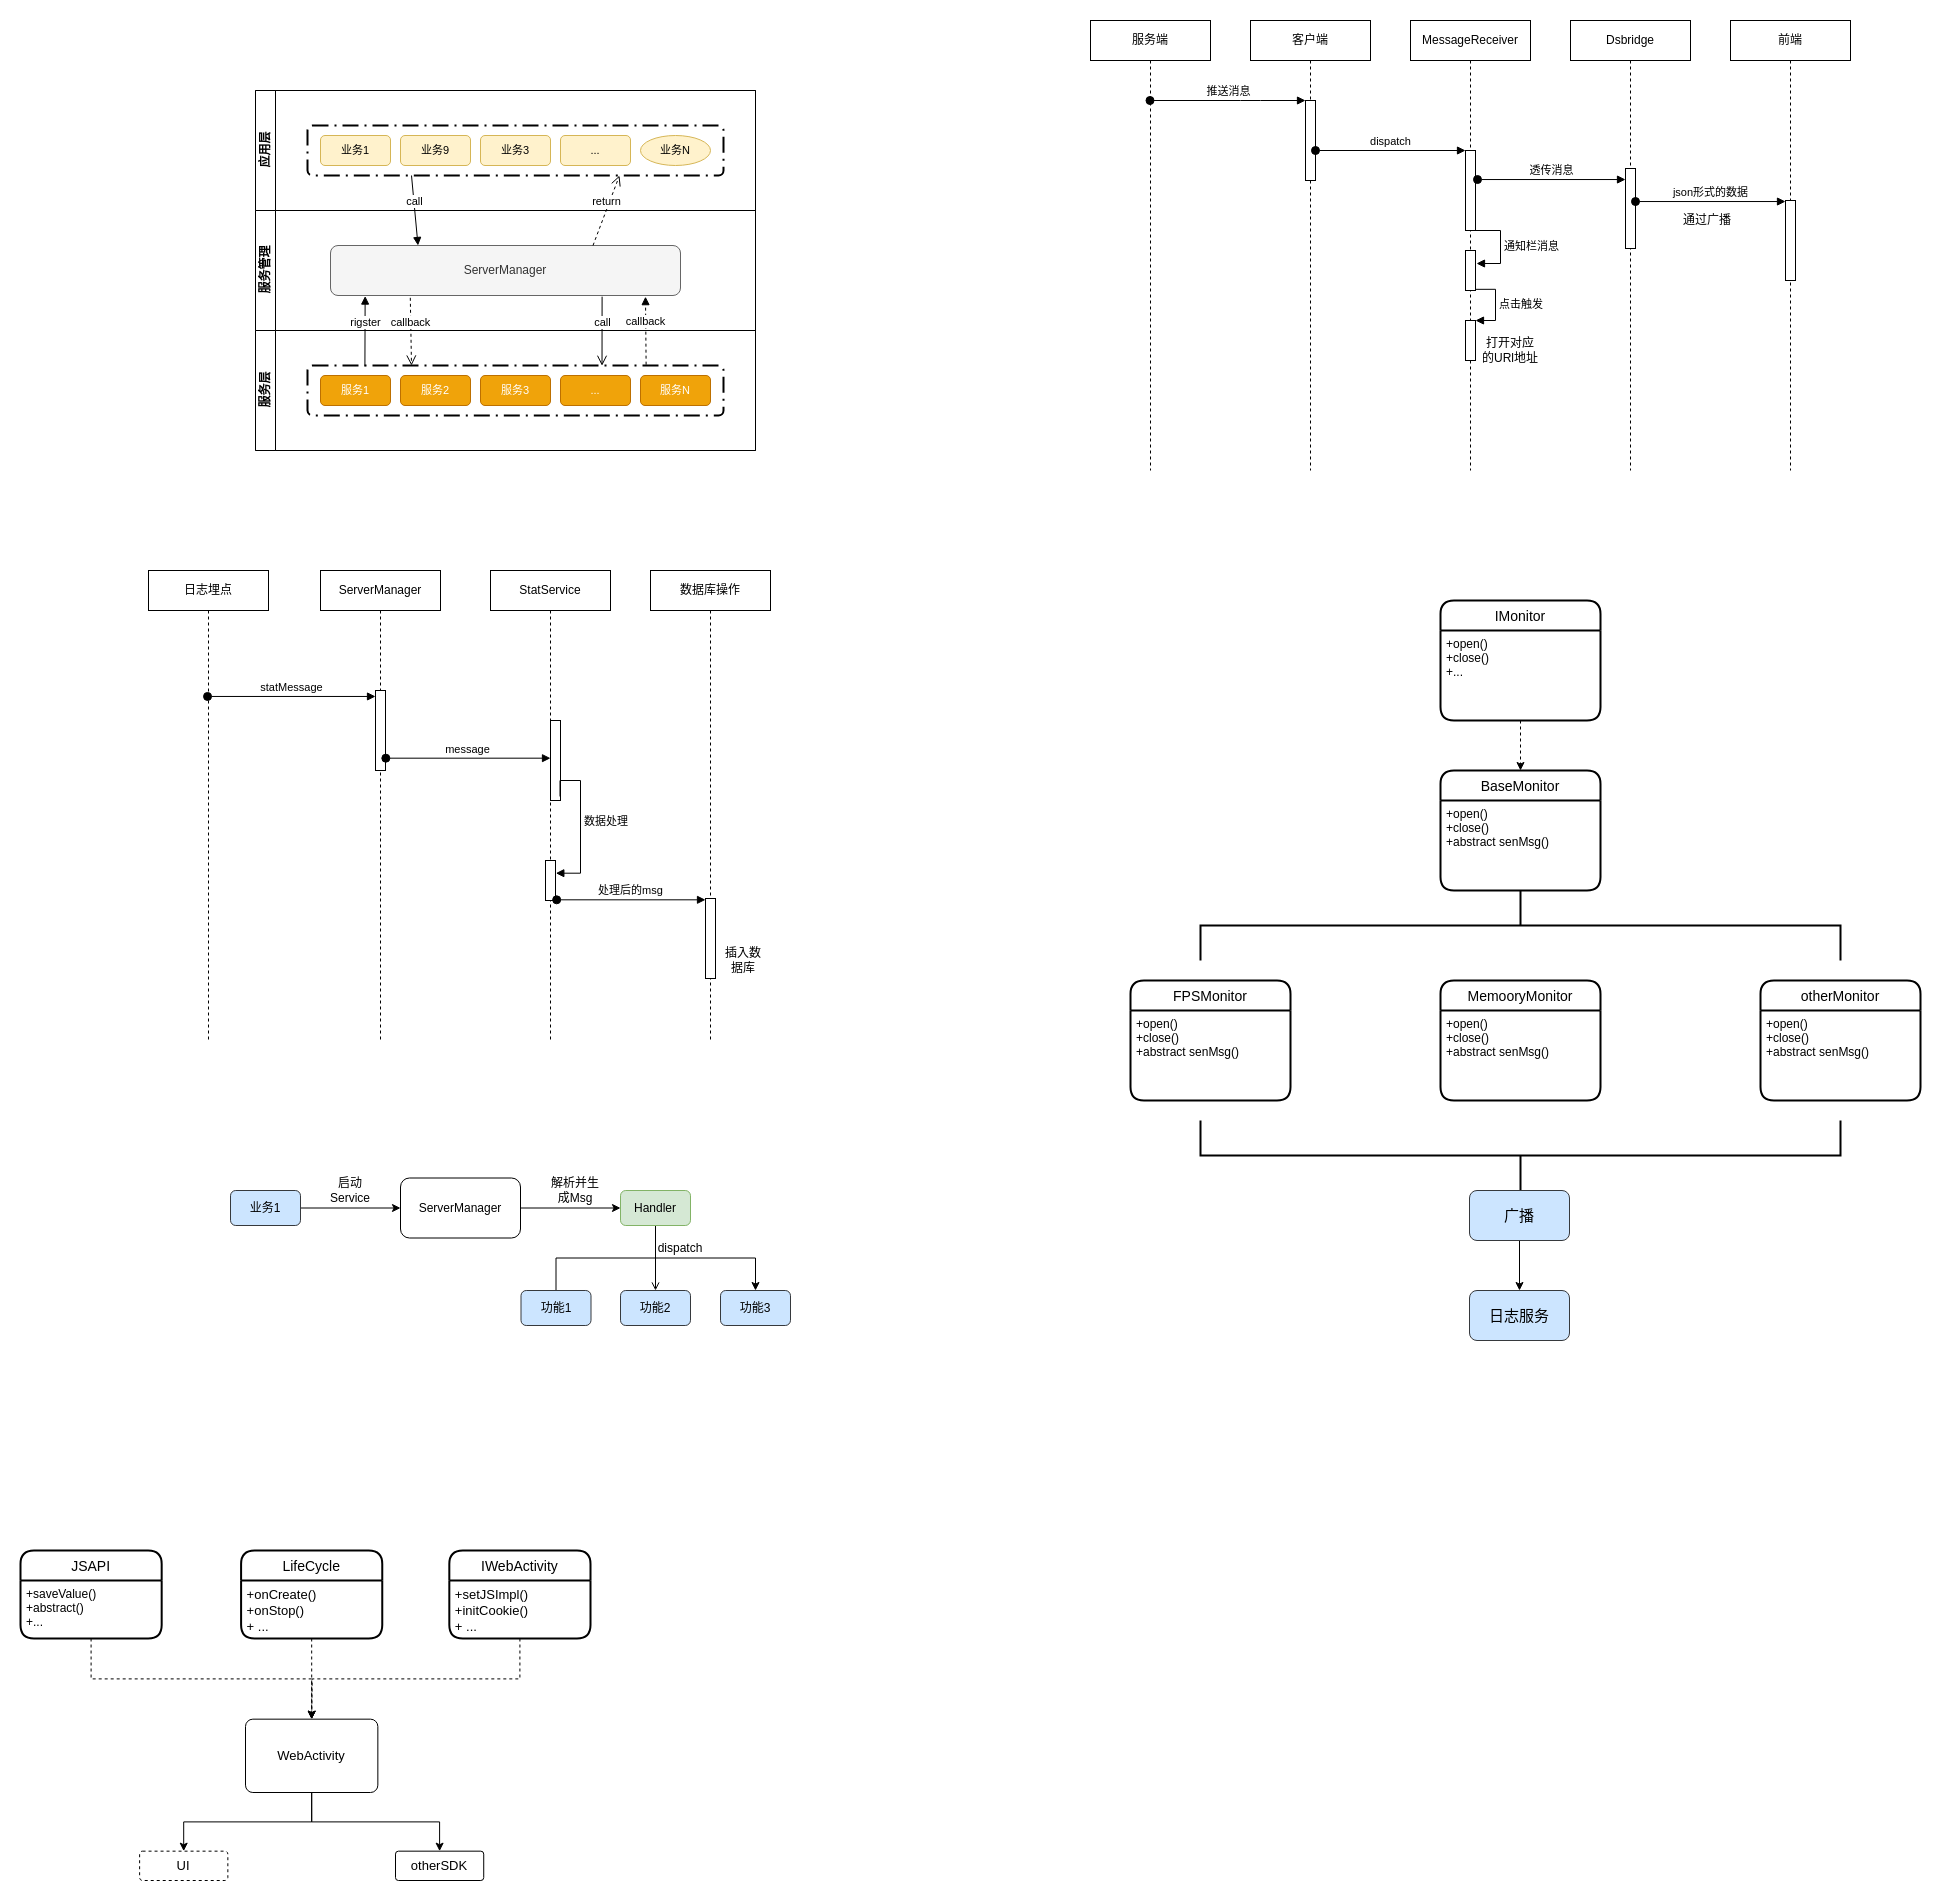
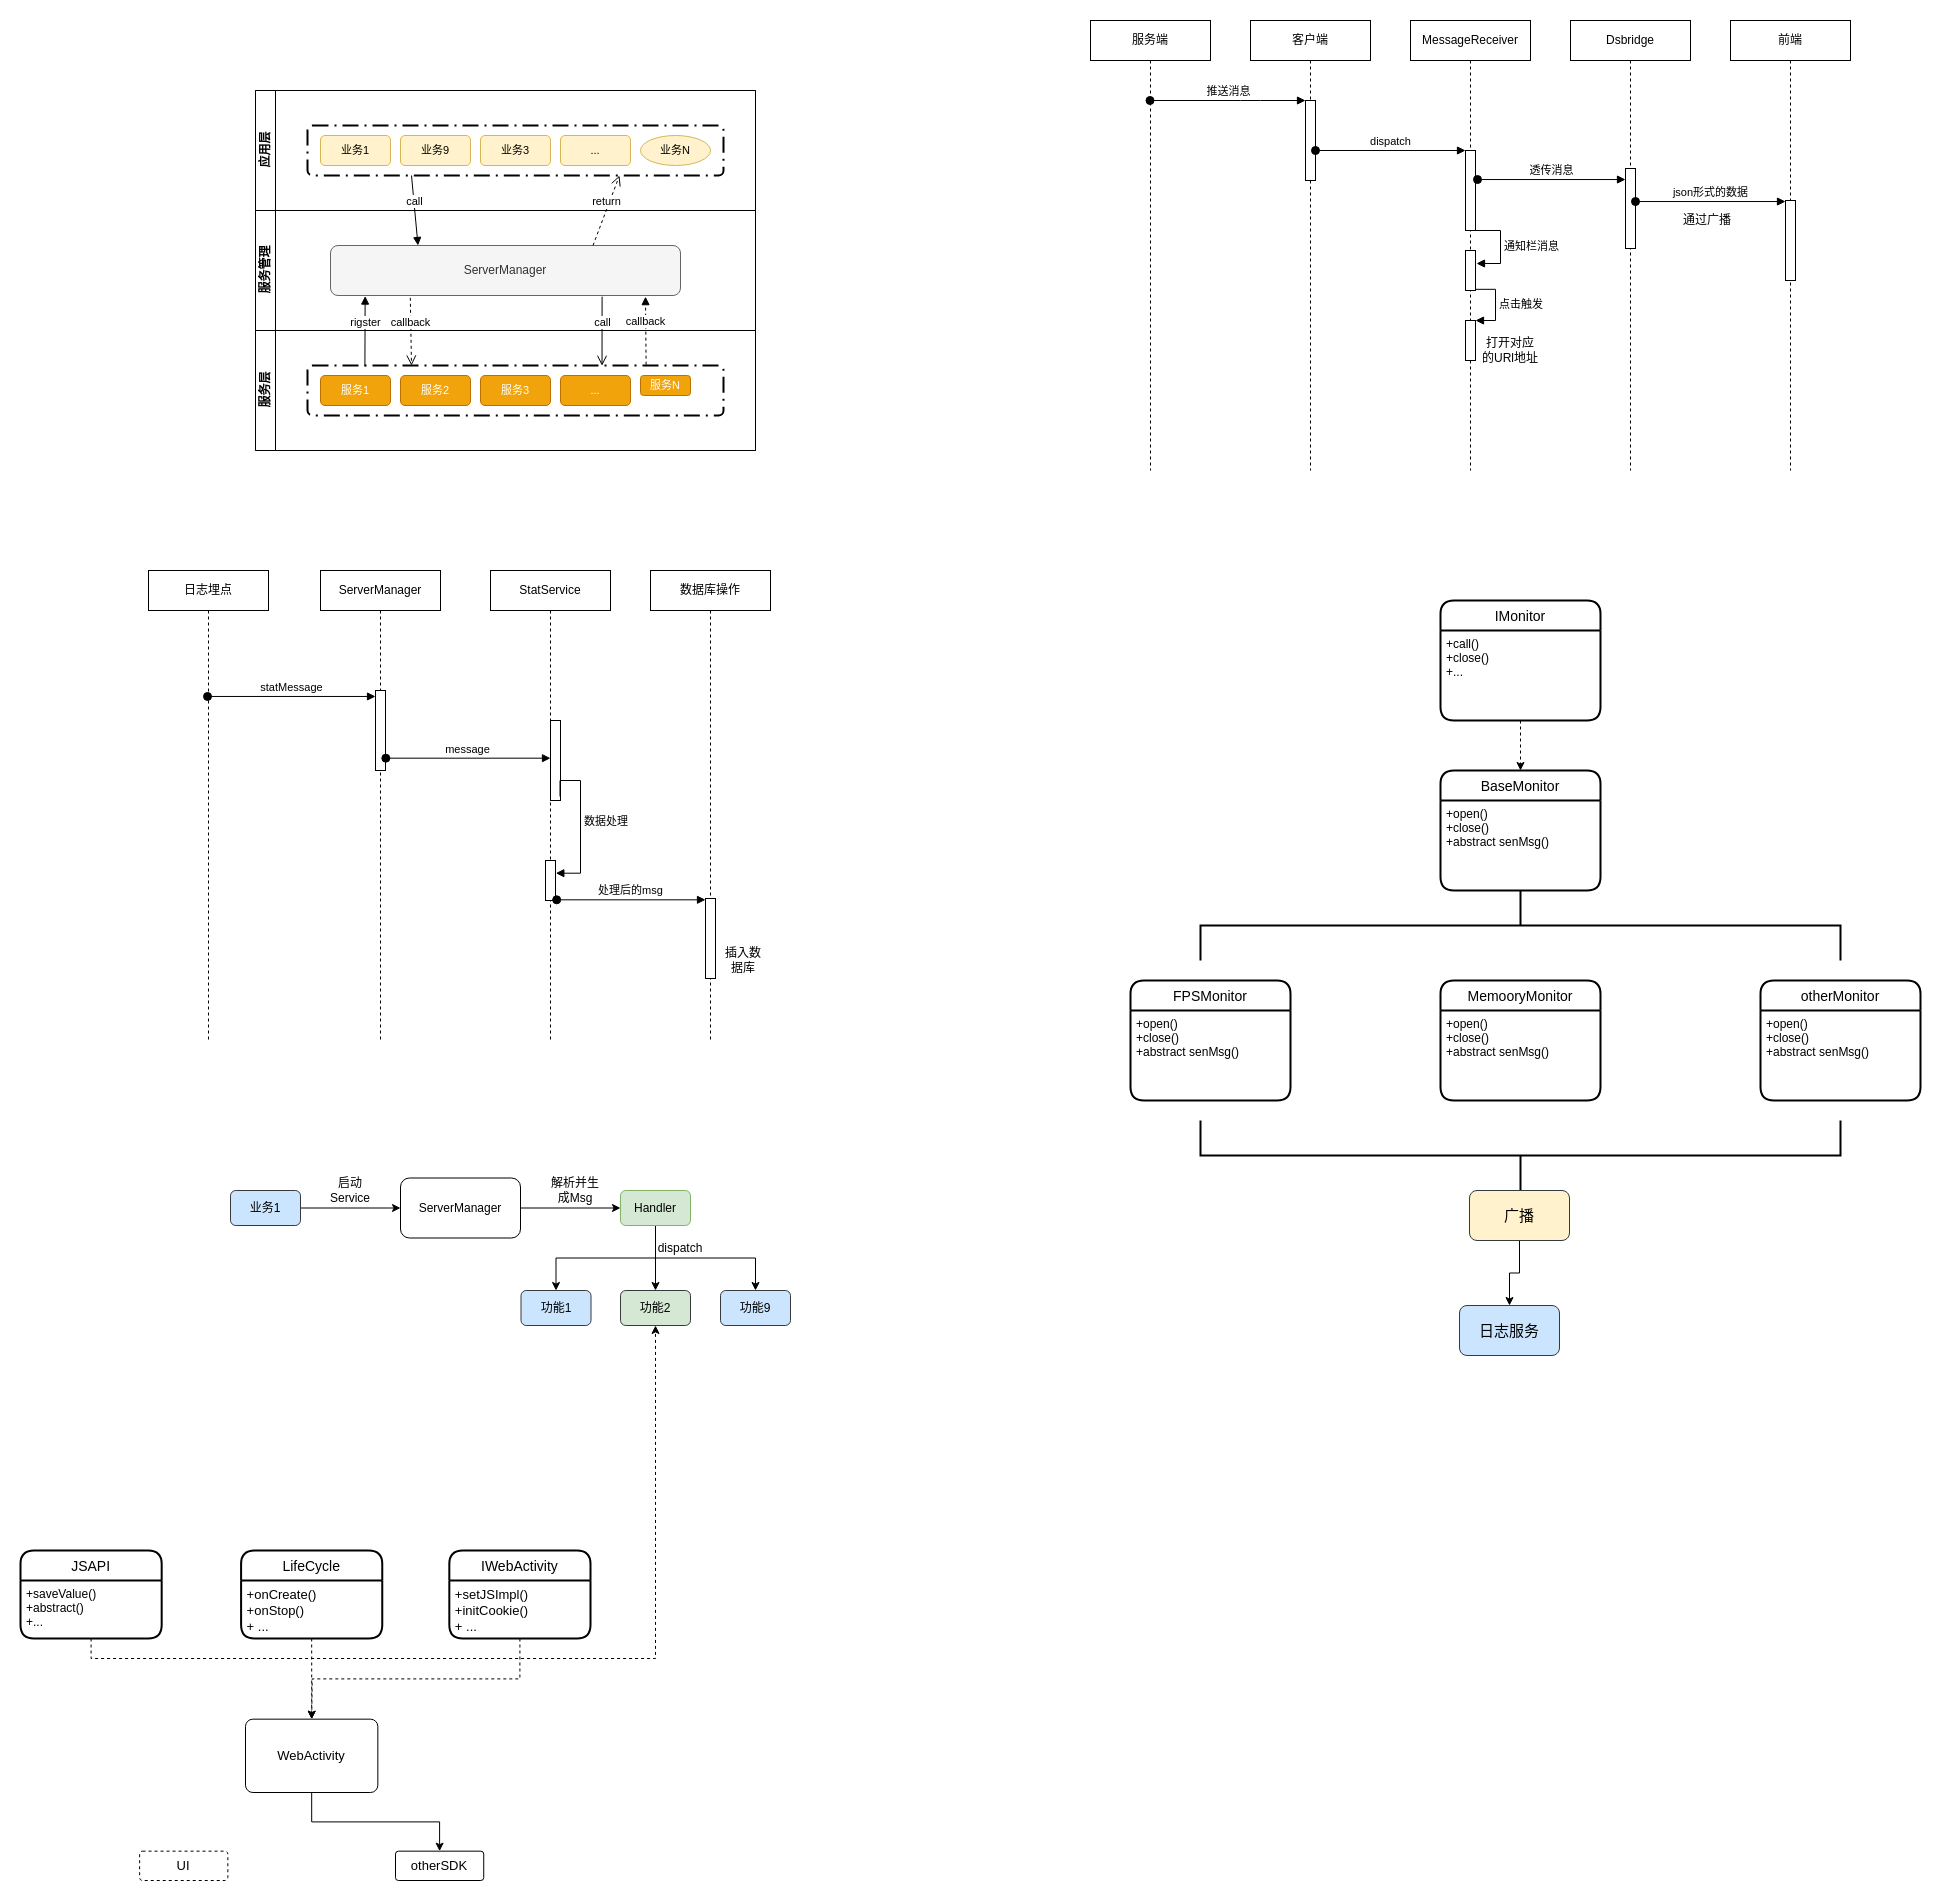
- <mxCell id="18" value="&lt;span style=&quot;font-size: 11px&quot;&gt;服务N&lt;/span&gt;" style="rounded=1;whiteSpace=wrap;html=1;fillColor=#f0a30a;strokeColor=#BD7000;glass=0;fontColor=#ffffff;" parent="12" vertex="1"><mxGeometry x="385" y="45" width="70" height="30" as="geometry" /></mxCell>
+ <mxCell id="18" value="&lt;span style=&quot;font-size: 11px&quot;&gt;服务N&lt;/span&gt;" style="rounded=1;whiteSpace=wrap;html=1;fillColor=#f0a30a;strokeColor=#BD7000;glass=0;fontColor=#ffffff;" parent="12" vertex="1"><mxGeometry x="385" y="45" width="50" height="20" as="geometry" /></mxCell>
- <mxCell id="87" value="+open()&#10;+close()&#10;+..." style="align=left;strokeColor=none;fillColor=none;spacingLeft=4;fontSize=12;verticalAlign=top;resizable=0;rotatable=0;part=1;" vertex="1" parent="86"><mxGeometry y="30" width="160" height="90" as="geometry" /></mxCell>
+ <mxCell id="87" value="+call()&#10;+close()&#10;+..." style="align=left;strokeColor=none;fillColor=none;spacingLeft=4;fontSize=12;verticalAlign=top;resizable=0;rotatable=0;part=1;" vertex="1" parent="86"><mxGeometry y="30" width="160" height="90" as="geometry" /></mxCell>
- <mxCell id="101" value="广播" style="rounded=1;whiteSpace=wrap;html=1;fillColor=#cce5ff;strokeColor=#36393d;fontSize=15;" vertex="1" parent="1"><mxGeometry x="1469" y="1190" width="100" height="50" as="geometry" /></mxCell>
+ <mxCell id="101" value="广播" style="rounded=1;whiteSpace=wrap;html=1;fillColor=#fff2cc;strokeColor=#36393d;fontSize=15;" vertex="1" parent="1"><mxGeometry x="1469" y="1190" width="100" height="50" as="geometry" /></mxCell>
- <mxCell id="40" style="edgeStyle=orthogonalEdgeStyle;rounded=0;orthogonalLoop=1;jettySize=auto;html=1;exitX=0.5;exitY=1;exitDx=0;exitDy=0;entryX=0.5;entryY=0;entryDx=0;entryDy=0;endArrow=open;" parent="1" source="43" target="50" edge="1"><mxGeometry relative="1" as="geometry" /></mxCell>
+ <mxCell id="40" style="edgeStyle=orthogonalEdgeStyle;rounded=0;orthogonalLoop=1;jettySize=auto;html=1;exitX=0.5;exitY=1;exitDx=0;exitDy=0;entryX=0.5;entryY=0;entryDx=0;entryDy=0;" parent="1" source="43" target="50" edge="1"><mxGeometry relative="1" as="geometry" /></mxCell>
- <mxCell id="41" style="edgeStyle=orthogonalEdgeStyle;rounded=0;orthogonalLoop=1;jettySize=auto;html=1;exitX=0.5;exitY=1;exitDx=0;exitDy=0;endArrow=none;" parent="1" source="43" target="44" edge="1"><mxGeometry relative="1" as="geometry" /></mxCell>
+ <mxCell id="41" style="edgeStyle=orthogonalEdgeStyle;rounded=0;orthogonalLoop=1;jettySize=auto;html=1;exitX=0.5;exitY=1;exitDx=0;exitDy=0;" parent="1" source="43" target="44" edge="1"><mxGeometry relative="1" as="geometry" /></mxCell>
- <mxCell id="50" value="功能2" style="rounded=1;whiteSpace=wrap;html=1;fillColor=#cce5ff;strokeColor=#36393d;" parent="1" vertex="1"><mxGeometry x="620" y="1290" width="70" height="35" as="geometry" /></mxCell>
+ <mxCell id="50" value="功能2" style="rounded=1;whiteSpace=wrap;html=1;fillColor=#d5e8d4;strokeColor=#36393d;" parent="1" vertex="1"><mxGeometry x="620" y="1290" width="70" height="35" as="geometry" /></mxCell>
- <mxCell id="49" value="功能3" style="rounded=1;whiteSpace=wrap;html=1;fillColor=#cce5ff;strokeColor=#36393d;" parent="1" vertex="1"><mxGeometry x="720" y="1290" width="70" height="35" as="geometry" /></mxCell>
+ <mxCell id="49" value="功能9" style="rounded=1;whiteSpace=wrap;html=1;fillColor=#cce5ff;strokeColor=#36393d;" parent="1" vertex="1"><mxGeometry x="720" y="1290" width="70" height="35" as="geometry" /></mxCell>
- <mxCell id="102" value="日志服务" style="rounded=1;whiteSpace=wrap;html=1;fillColor=#cce5ff;strokeColor=#36393d;fontSize=15;" vertex="1" parent="1"><mxGeometry x="1469" y="1290" width="100" height="50" as="geometry" /></mxCell>
+ <mxCell id="102" value="日志服务" style="rounded=1;whiteSpace=wrap;html=1;fillColor=#cce5ff;strokeColor=#36393d;fontSize=15;" vertex="1" parent="1"><mxGeometry x="1459" y="1305" width="100" height="50" as="geometry" /></mxCell>
- <mxCell id="60" style="edgeStyle=orthogonalEdgeStyle;rounded=0;orthogonalLoop=1;jettySize=auto;html=1;exitX=0.5;exitY=1;exitDx=0;exitDy=0;entryX=0.5;entryY=0;entryDx=0;entryDy=0;dashed=1;fontSize=13;" parent="52" source="56" target="57" edge="1"><mxGeometry relative="1" as="geometry" /></mxCell>
+ <mxCell id="60" style="edgeStyle=orthogonalEdgeStyle;rounded=0;orthogonalLoop=1;jettySize=auto;html=1;exitX=0.5;exitY=1;exitDx=0;exitDy=0;dashed=1;fontSize=13;" parent="52" source="56" target="50" edge="1"><mxGeometry relative="1" as="geometry" /></mxCell>
- <mxCell id="66" style="edgeStyle=orthogonalEdgeStyle;rounded=0;orthogonalLoop=1;jettySize=auto;html=1;exitX=0.5;exitY=1;exitDx=0;exitDy=0;fontSize=13;" parent="52" source="57" target="65" edge="1"><mxGeometry relative="1" as="geometry" /></mxCell>
